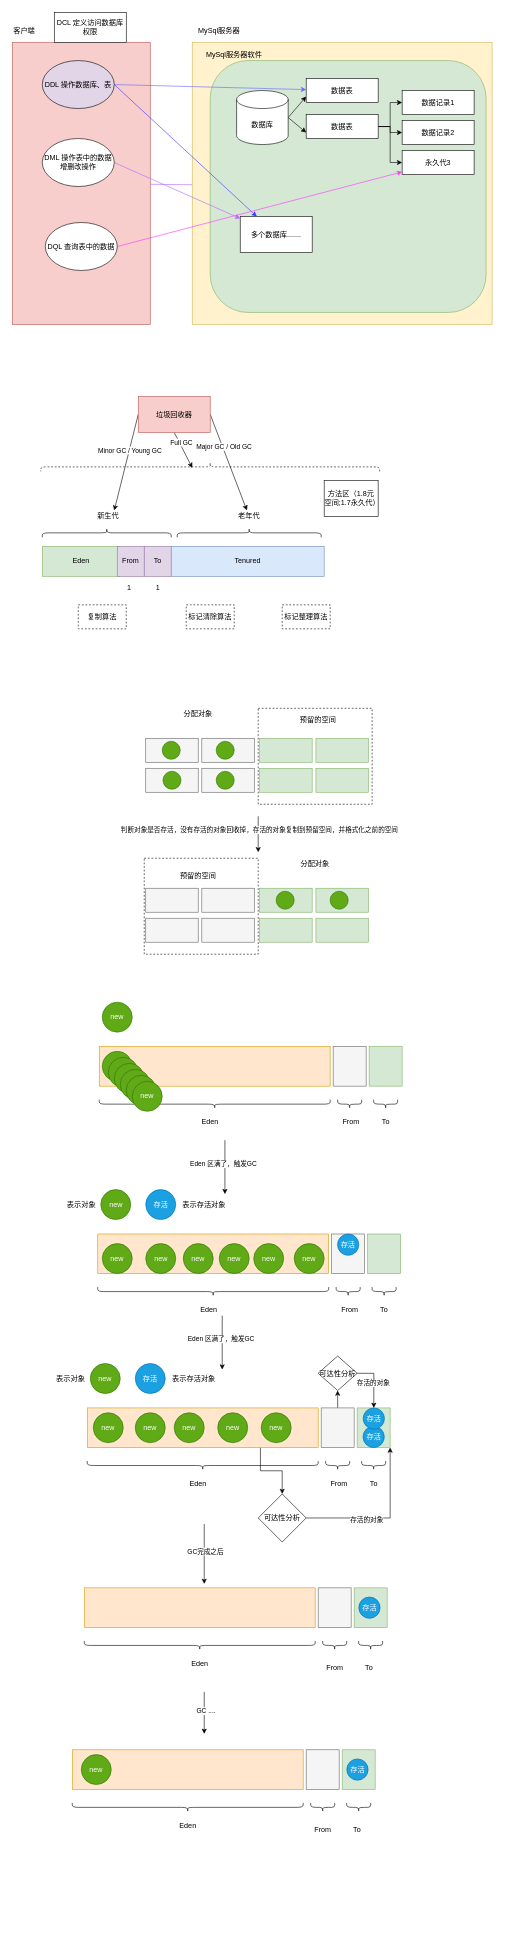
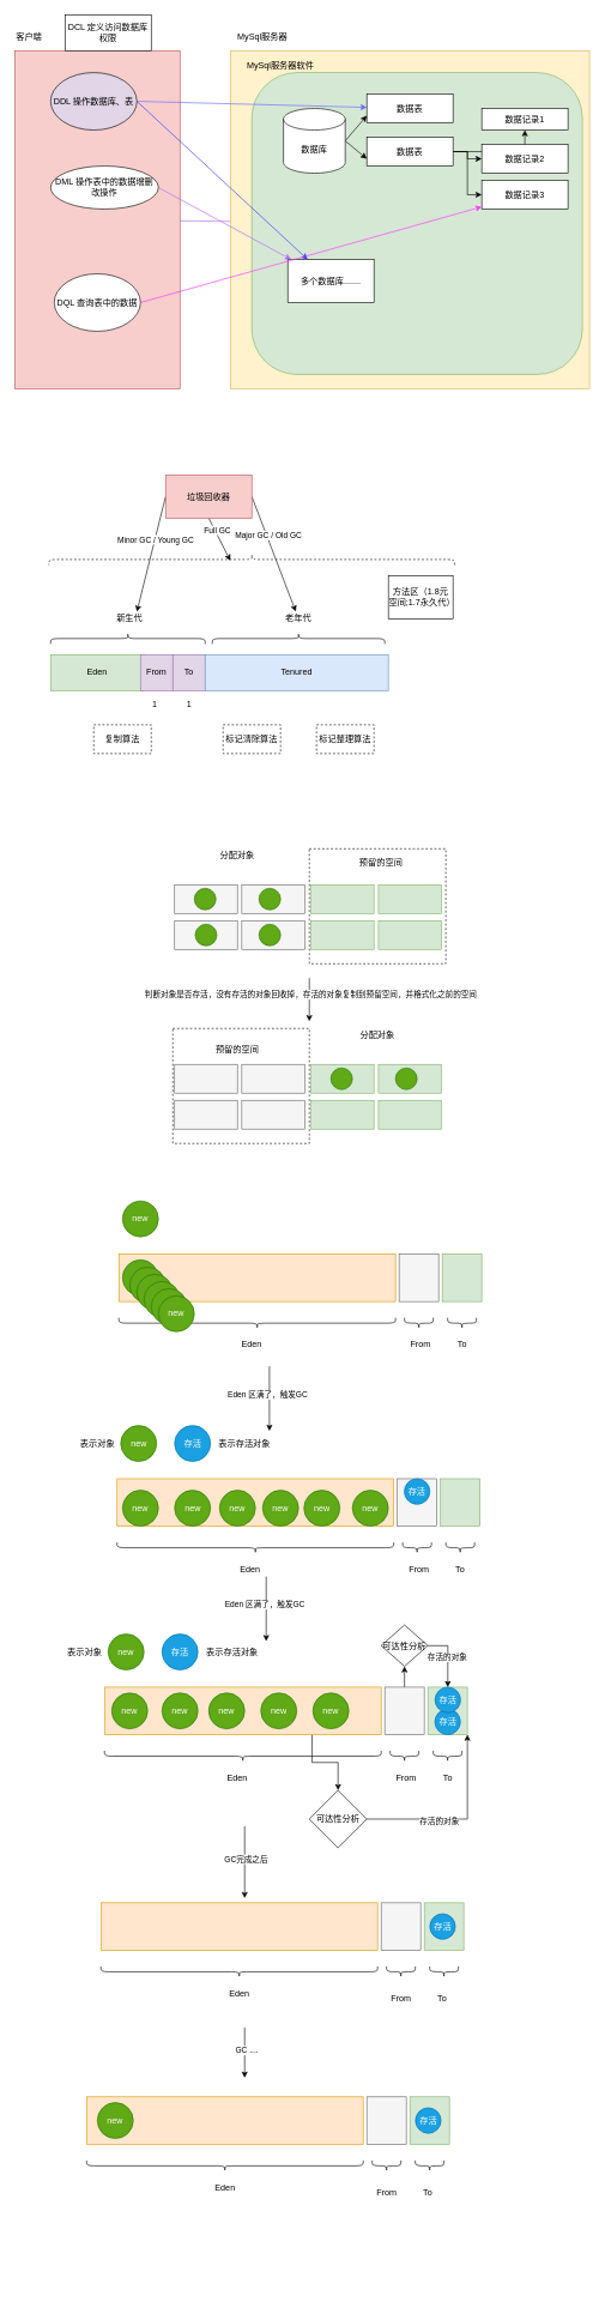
- <mxCell id="17" value="数据记录1" style="rounded=0;whiteSpace=wrap;html=1;" parent="1" vertex="1"><mxGeometry x="670" y="150" width="120" height="40" as="geometry" /></mxCell>
+ <mxCell id="17" value="数据记录1" style="rounded=0;whiteSpace=wrap;html=1;" parent="1" vertex="1"><mxGeometry x="670" y="150" width="120" height="30" as="geometry" /></mxCell>
- <mxCell id="26" value="DML 操作表中的数据增删改操作" style="ellipse;whiteSpace=wrap;html=1;" parent="1" vertex="1"><mxGeometry x="70" y="230" width="120" height="80" as="geometry" /></mxCell>
+ <mxCell id="26" value="DML 操作表中的数据增删改操作" style="ellipse;whiteSpace=wrap;html=1;" parent="1" vertex="1"><mxGeometry x="70" y="230" width="150" height="60" as="geometry" /></mxCell>
- <mxCell id="19" value="永久代3" style="rounded=0;whiteSpace=wrap;html=1;" parent="1" vertex="1"><mxGeometry x="670" y="250" width="120" height="40" as="geometry" /></mxCell>
+ <mxCell id="19" value="数据记录3" style="rounded=0;whiteSpace=wrap;html=1;" parent="1" vertex="1"><mxGeometry x="670" y="250" width="120" height="40" as="geometry" /></mxCell>
- <mxCell id="28" value="DQL 查询表中的数据" style="ellipse;whiteSpace=wrap;html=1;" parent="1" vertex="1"><mxGeometry x="75" y="370" width="120" height="80" as="geometry" /></mxCell>
+ <mxCell id="28" value="DQL 查询表中的数据" style="ellipse;whiteSpace=wrap;html=1;" parent="1" vertex="1"><mxGeometry x="75" y="380" width="120" height="80" as="geometry" /></mxCell>
- <mxCell id="50" value="标记整理算法" style="rounded=0;whiteSpace=wrap;html=1;dashed=1;" vertex="1" parent="1"><mxGeometry x="470" y="1007.5" width="80" height="40" as="geometry" /></mxCell>
+ <mxCell id="50" value="标记整理算法" style="rounded=0;whiteSpace=wrap;html=1;dashed=1;" vertex="1" parent="1"><mxGeometry x="440" y="1007.5" width="80" height="40" as="geometry" /></mxCell>
